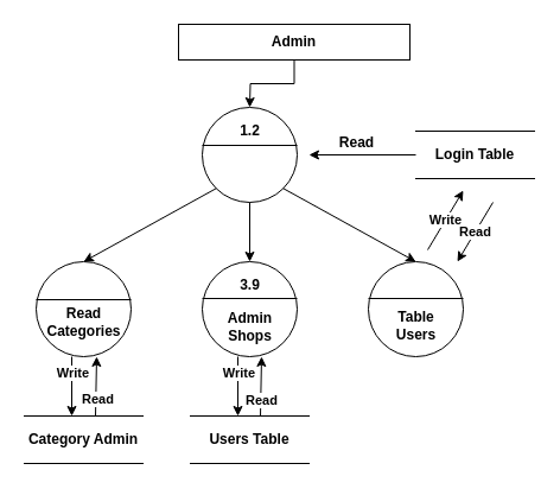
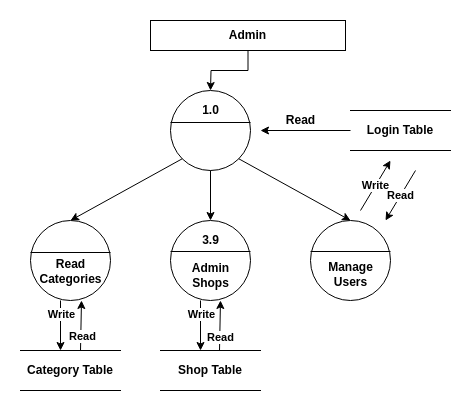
- <mxCell id="30" value="&lt;b&gt;1.2&lt;/b&gt;" style="text;html=1;resizable=0;autosize=1;align=center;verticalAlign=middle;points=[];fillColor=none;strokeColor=none;rounded=0;" parent="1" vertex="1"><mxGeometry x="195" y="100" width="30" height="20" as="geometry" /></mxCell>
+ <mxCell id="30" value="&lt;b&gt;1.0&lt;/b&gt;" style="text;html=1;resizable=0;autosize=1;align=center;verticalAlign=middle;points=[];fillColor=none;strokeColor=none;rounded=0;" parent="1" vertex="1"><mxGeometry x="195" y="100" width="30" height="20" as="geometry" /></mxCell>
- <mxCell id="34" value="&lt;b&gt;Table&lt;br&gt;Users&lt;br&gt;&lt;/b&gt;" style="text;html=1;resizable=0;autosize=1;align=center;verticalAlign=middle;points=[];fillColor=none;strokeColor=none;rounded=0;" parent="1" vertex="1"><mxGeometry x="320" y="259" width="60" height="30" as="geometry" /></mxCell>
+ <mxCell id="34" value="&lt;b&gt;Manage&lt;br&gt;Users&lt;br&gt;&lt;/b&gt;" style="text;html=1;resizable=0;autosize=1;align=center;verticalAlign=middle;points=[];fillColor=none;strokeColor=none;rounded=0;" parent="1" vertex="1"><mxGeometry x="320" y="259" width="60" height="30" as="geometry" /></mxCell>
- <mxCell id="19" value="&lt;b&gt;Category Admin&lt;/b&gt;" style="shape=partialRectangle;whiteSpace=wrap;html=1;left=0;right=0;fillColor=none;" parent="1" vertex="1"><mxGeometry x="20" y="350" width="100" height="40" as="geometry" /></mxCell>
+ <mxCell id="19" value="&lt;b&gt;Category Table&lt;/b&gt;" style="shape=partialRectangle;whiteSpace=wrap;html=1;left=0;right=0;fillColor=none;" parent="1" vertex="1"><mxGeometry x="20" y="350" width="100" height="40" as="geometry" /></mxCell>
- <mxCell id="18" value="&lt;b&gt;Users Table&lt;/b&gt;" style="shape=partialRectangle;whiteSpace=wrap;html=1;left=0;right=0;fillColor=none;" parent="1" vertex="1"><mxGeometry x="160" y="350" width="100" height="40" as="geometry" /></mxCell>
+ <mxCell id="18" value="&lt;b&gt;Shop Table&lt;/b&gt;" style="shape=partialRectangle;whiteSpace=wrap;html=1;left=0;right=0;fillColor=none;" parent="1" vertex="1"><mxGeometry x="160" y="350" width="100" height="40" as="geometry" /></mxCell>
